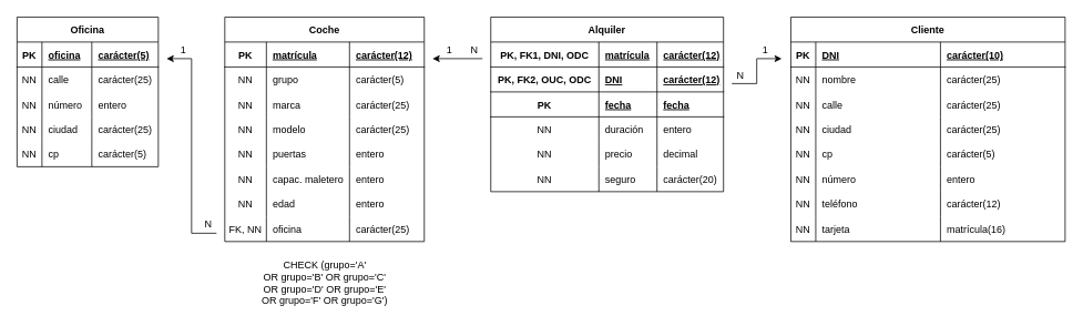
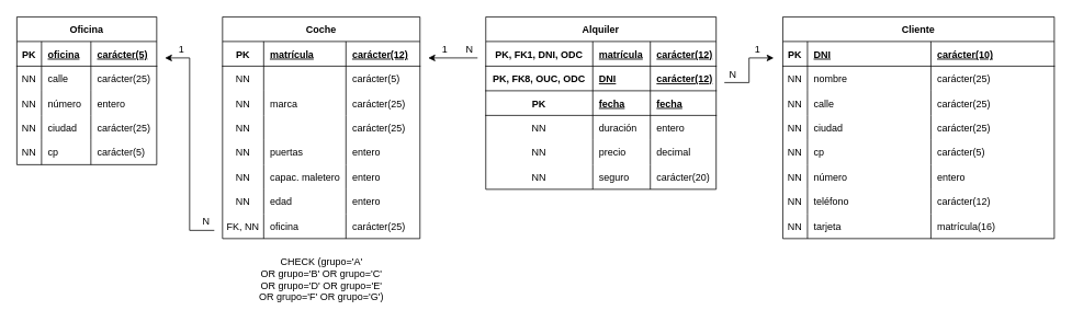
- <mxCell id="30" value="grupo" style="shape=partialRectangle;connectable=0;fillColor=none;top=0;left=0;bottom=0;right=0;align=left;spacingLeft=6;overflow=hidden;" vertex="1" parent="28"><mxGeometry x="50" width="100" height="30" as="geometry"><mxRectangle width="100" height="30" as="alternateBounds" /></mxGeometry></mxCell>
- <mxCell id="62" value="PK, FK2, OUC, ODC" style="shape=partialRectangle;connectable=0;fillColor=none;top=0;left=0;bottom=0;right=0;fontStyle=1;overflow=hidden;" vertex="1" parent="61"><mxGeometry width="130" height="30" as="geometry"><mxRectangle width="130" height="30" as="alternateBounds" /></mxGeometry></mxCell>
+ <mxCell id="62" value="PK, FK8, OUC, ODC" style="shape=partialRectangle;connectable=0;fillColor=none;top=0;left=0;bottom=0;right=0;fontStyle=1;overflow=hidden;" vertex="1" parent="61"><mxGeometry width="130" height="30" as="geometry"><mxRectangle width="130" height="30" as="alternateBounds" /></mxGeometry></mxCell>
- <mxCell id="38" value="modelo" style="shape=partialRectangle;connectable=0;fillColor=none;top=0;left=0;bottom=0;right=0;align=left;spacingLeft=6;overflow=hidden;" vertex="1" parent="36"><mxGeometry x="50" width="100" height="30" as="geometry"><mxRectangle width="100" height="30" as="alternateBounds" /></mxGeometry></mxCell>
